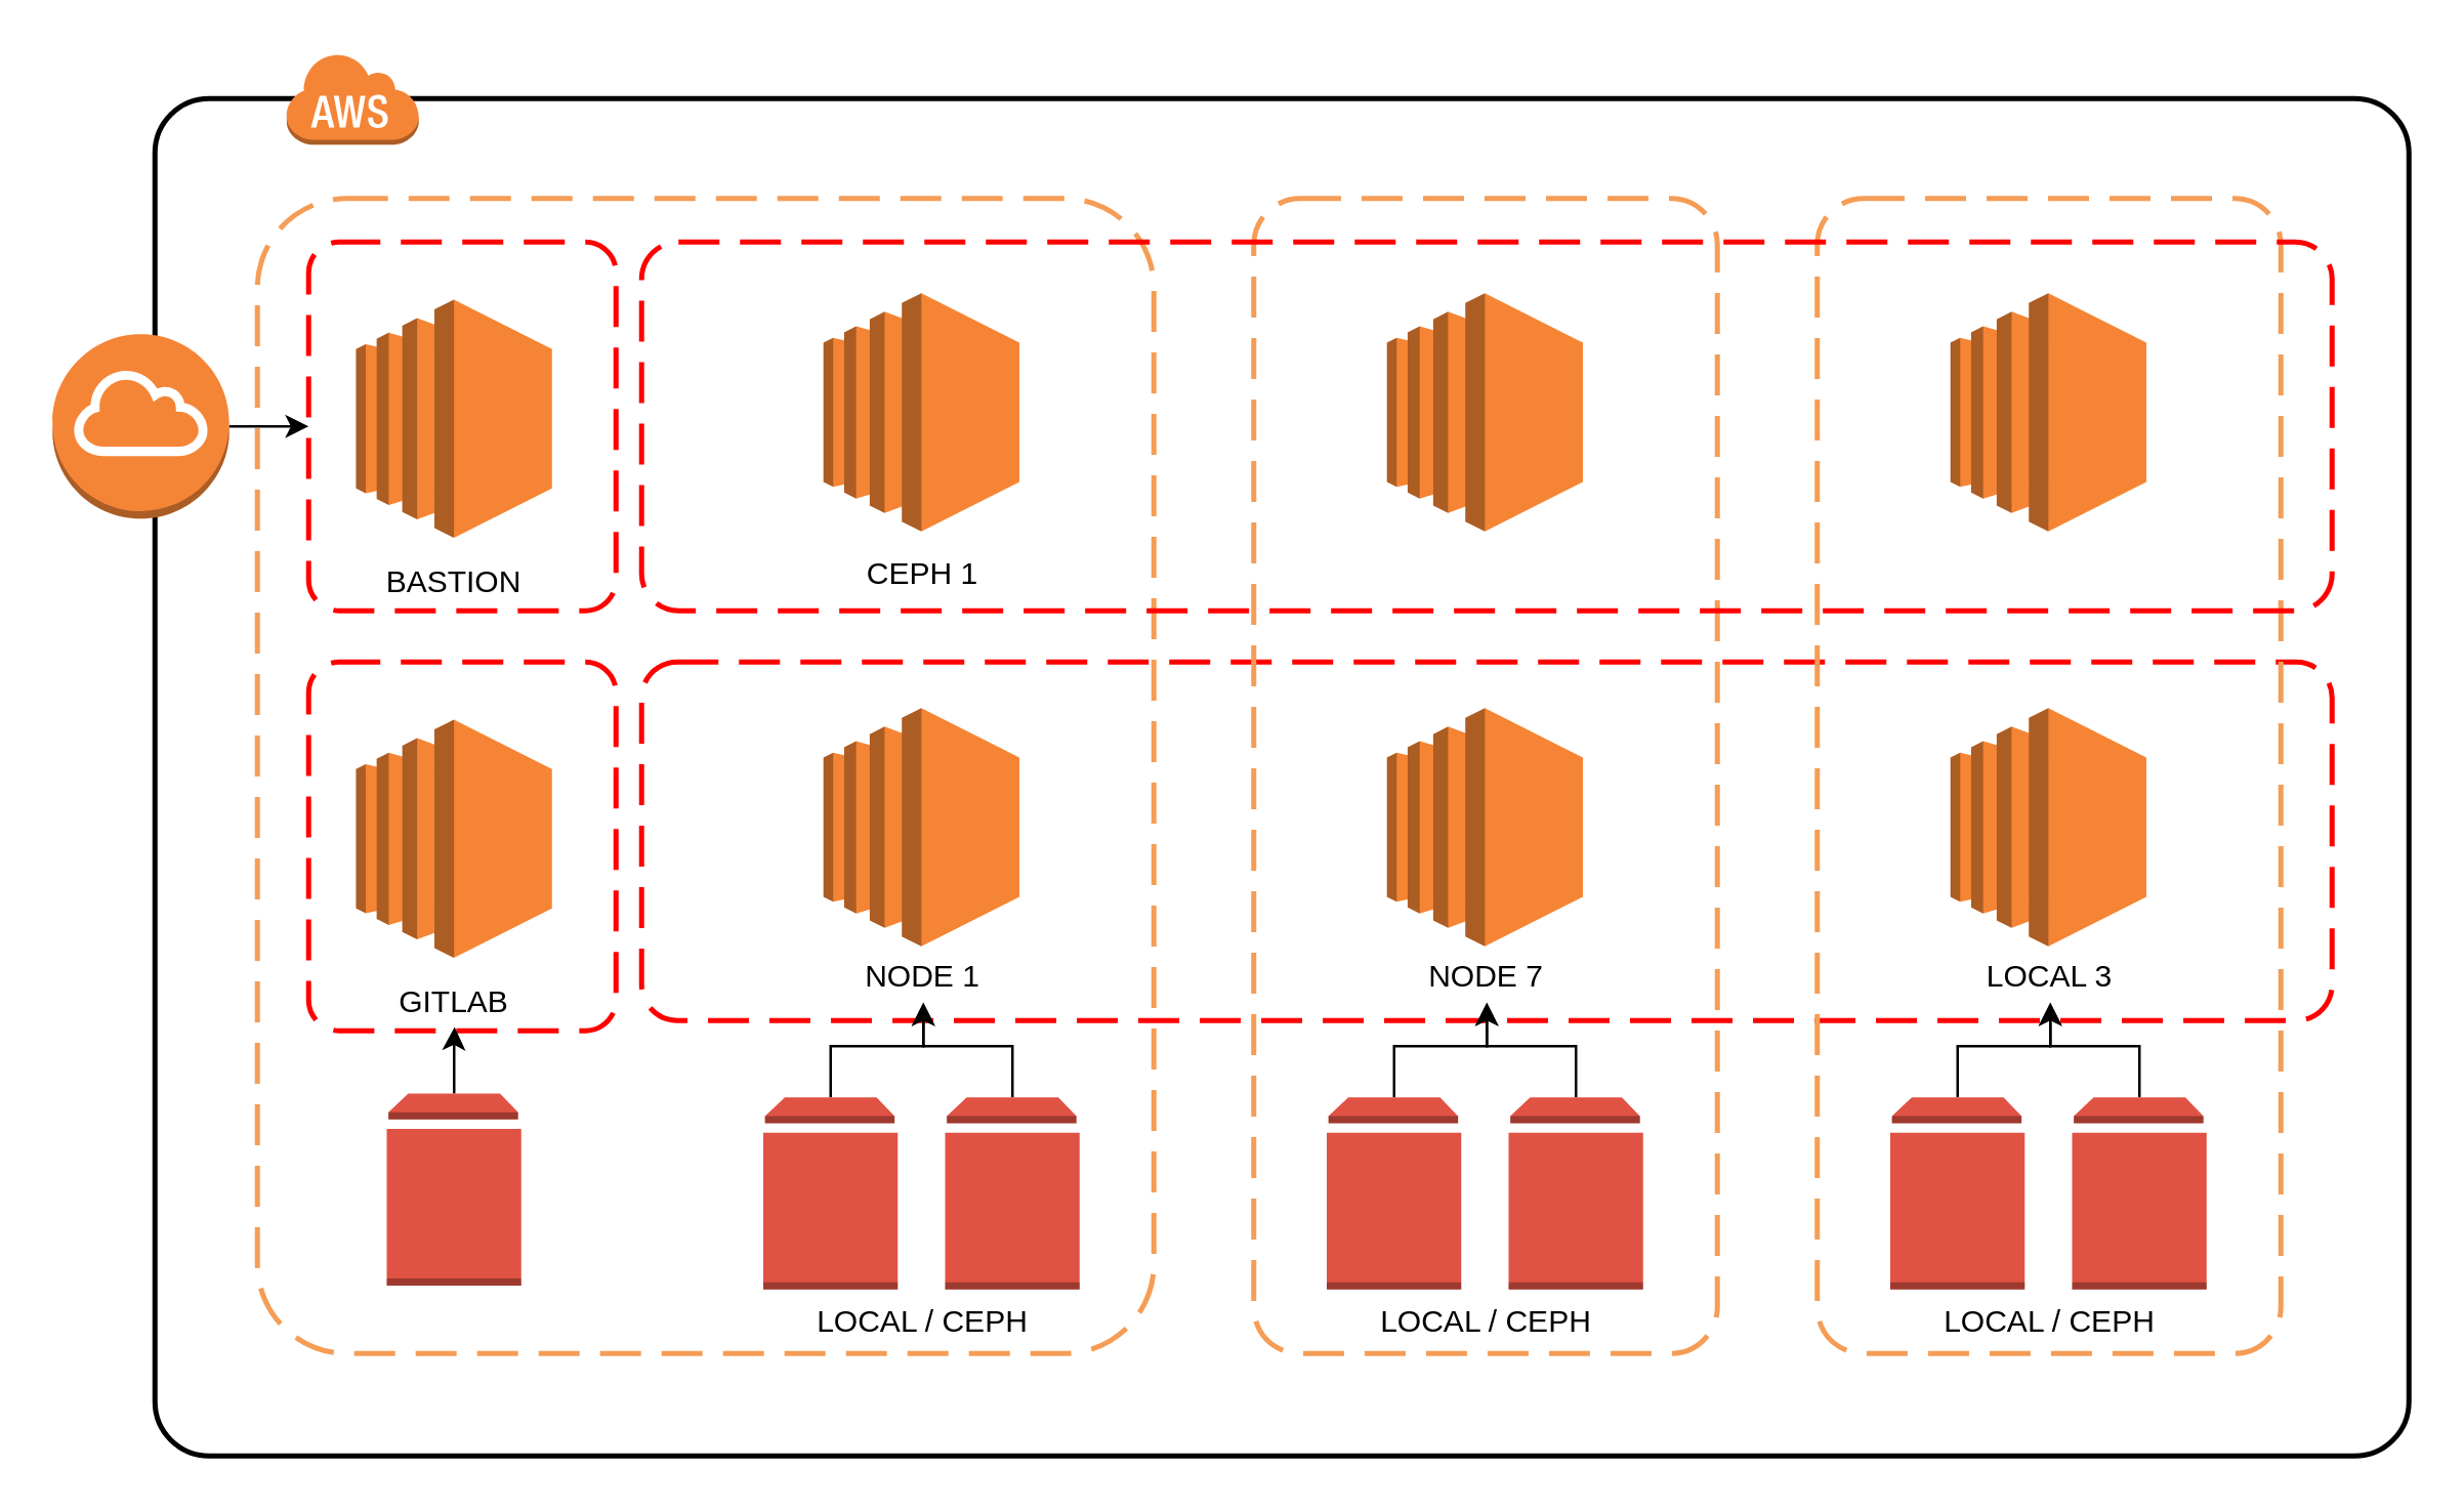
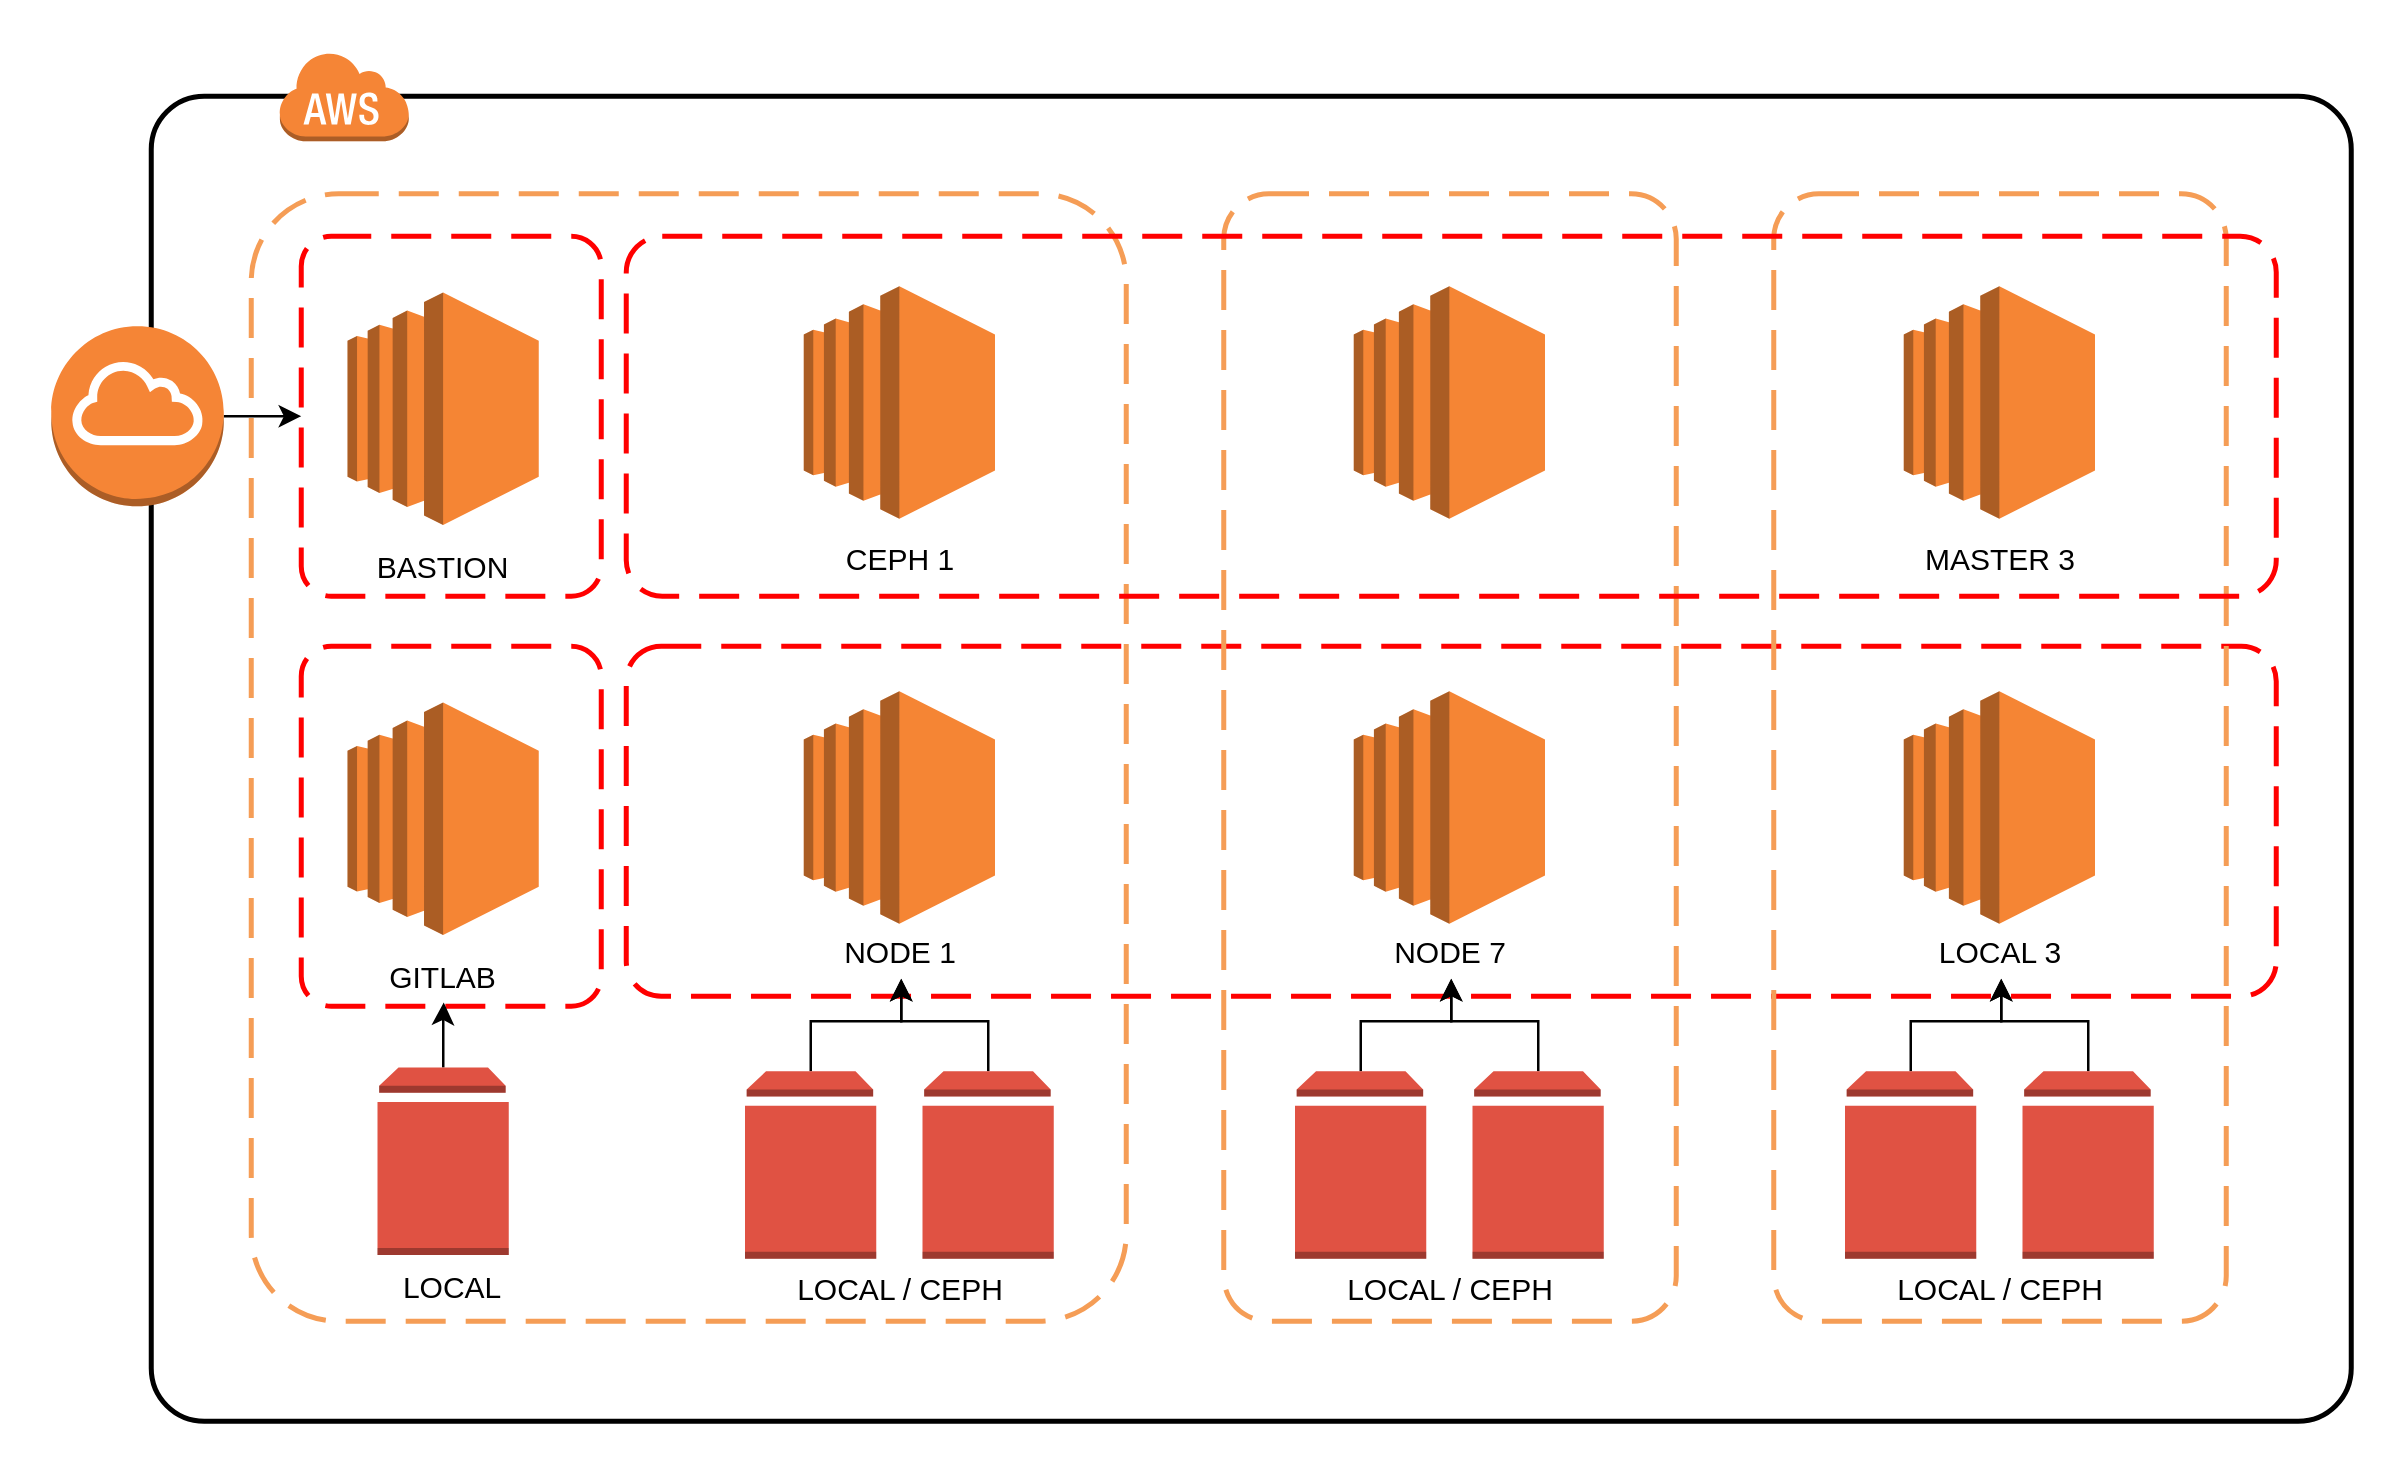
+ <mxCell id="29" value="MASTER 3&lt;br&gt;" style="text;html=1;strokeColor=none;fillColor=none;align=center;verticalAlign=middle;whiteSpace=wrap;rounded=0;" vertex="1" parent="1"><mxGeometry x="759.5" y="214" width="80" height="20" as="geometry" /></mxCell>
+ <mxCell id="43" value="LOCAL&amp;nbsp;" style="text;html=1;strokeColor=none;fillColor=none;align=center;verticalAlign=middle;whiteSpace=wrap;rounded=0;" vertex="1" parent="1"><mxGeometry x="163" y="503" width="39" height="23" as="geometry" /></mxCell>
